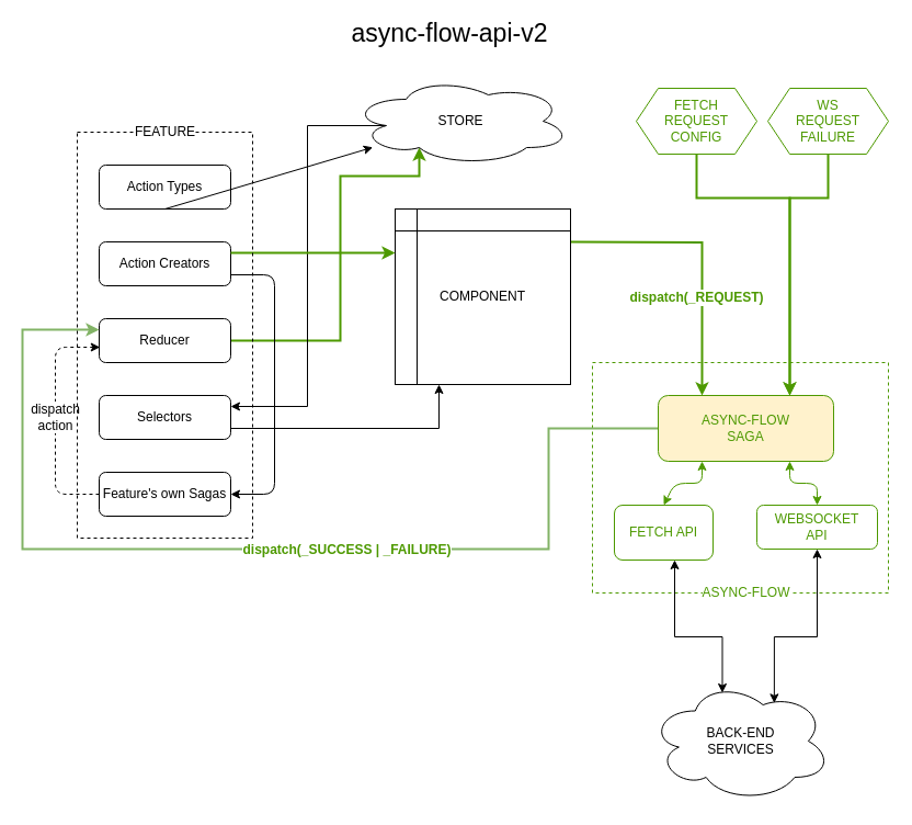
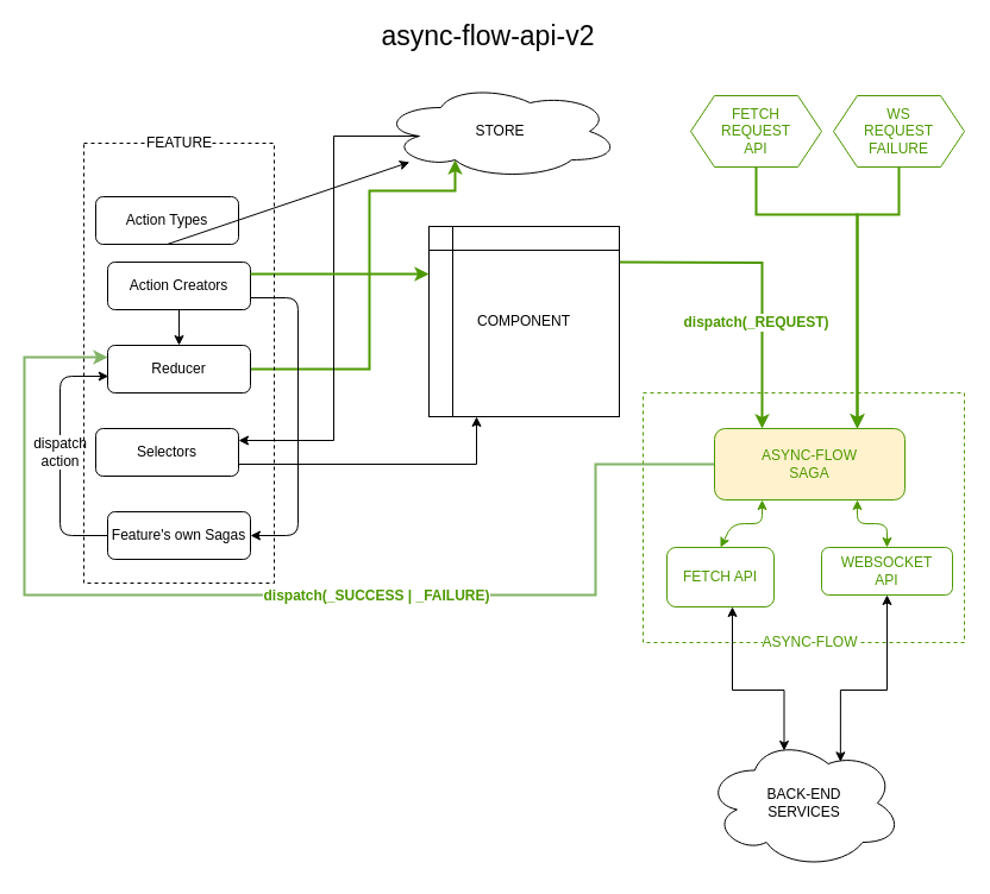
- <mxCell id="33" value="FETCH&lt;br&gt;REQUEST&lt;br&gt;CONFIG" style="shape=hexagon;perimeter=hexagonPerimeter2;whiteSpace=wrap;html=1;fixedSize=1;labelBackgroundColor=#FFFFFF;fontSize=12;strokeColor=#4D9900;fontColor=#4D9900;" vertex="1" parent="1"><mxGeometry x="580" y="80" width="110" height="60" as="geometry" /></mxCell>
+ <mxCell id="33" value="FETCH&lt;br&gt;REQUEST&lt;br&gt;API" style="shape=hexagon;perimeter=hexagonPerimeter2;whiteSpace=wrap;html=1;fixedSize=1;labelBackgroundColor=#FFFFFF;fontSize=12;strokeColor=#4D9900;fontColor=#4D9900;" vertex="1" parent="1"><mxGeometry x="580" y="80" width="110" height="60" as="geometry" /></mxCell>
- <mxCell id="4" value="&lt;font style=&quot;font-size: 12px&quot;&gt;Action Types&lt;/font&gt;" style="rounded=1;whiteSpace=wrap;html=1;fontSize=12;" vertex="1" parent="1"><mxGeometry x="90" y="150" width="120" height="40" as="geometry" /></mxCell>
+ <mxCell id="4" value="&lt;font style=&quot;font-size: 12px&quot;&gt;Action Types&lt;/font&gt;" style="rounded=1;whiteSpace=wrap;html=1;fontSize=12;" vertex="1" parent="1"><mxGeometry x="80" y="165" width="120" height="40" as="geometry" /></mxCell>
+ <mxCell id="12" value="" style="endArrow=classic;html=1;fontSize=12;exitX=0.5;exitY=1;exitDx=0;exitDy=0;entryX=0.5;entryY=0;entryDx=0;entryDy=0;" edge="1" parent="1" source="5" target="7"><mxGeometry width="50" height="50" relative="1" as="geometry"><mxPoint x="440" y="330" as="sourcePoint" /><mxPoint x="490" y="280" as="targetPoint" /></mxGeometry></mxCell>
- <mxCell id="9" value="&lt;font style=&quot;font-size: 12px&quot;&gt;Selectors&lt;/font&gt;" style="rounded=1;whiteSpace=wrap;html=1;fontSize=12;" vertex="1" parent="1"><mxGeometry x="90" y="360" width="120" height="40" as="geometry" /></mxCell>
+ <mxCell id="9" value="&lt;font style=&quot;font-size: 12px&quot;&gt;Selectors&lt;/font&gt;" style="rounded=1;whiteSpace=wrap;html=1;fontSize=12;" vertex="1" parent="1"><mxGeometry x="80" y="360" width="120" height="40" as="geometry" /></mxCell>
- <mxCell id="16" value="" style="endArrow=classic;html=1;fontSize=12;entryX=0.006;entryY=0.65;entryDx=0;entryDy=0;exitX=0;exitY=0.5;exitDx=0;exitDy=0;entryPerimeter=0;dashed=1;" edge="1" parent="1" source="10" target="7"><mxGeometry width="50" height="50" relative="1" as="geometry"><mxPoint x="370" y="310" as="sourcePoint" /><mxPoint x="420" y="260" as="targetPoint" /><Array as="points"><mxPoint x="50" y="450" /><mxPoint x="50" y="316" /></Array></mxGeometry></mxCell>
+ <mxCell id="16" value="" style="endArrow=classic;html=1;fontSize=12;entryX=0.006;entryY=0.65;entryDx=0;entryDy=0;exitX=0;exitY=0.5;exitDx=0;exitDy=0;entryPerimeter=0;" edge="1" parent="1" source="10" target="7"><mxGeometry width="50" height="50" relative="1" as="geometry"><mxPoint x="370" y="310" as="sourcePoint" /><mxPoint x="420" y="260" as="targetPoint" /><Array as="points"><mxPoint x="50" y="450" /><mxPoint x="50" y="316" /></Array></mxGeometry></mxCell>
